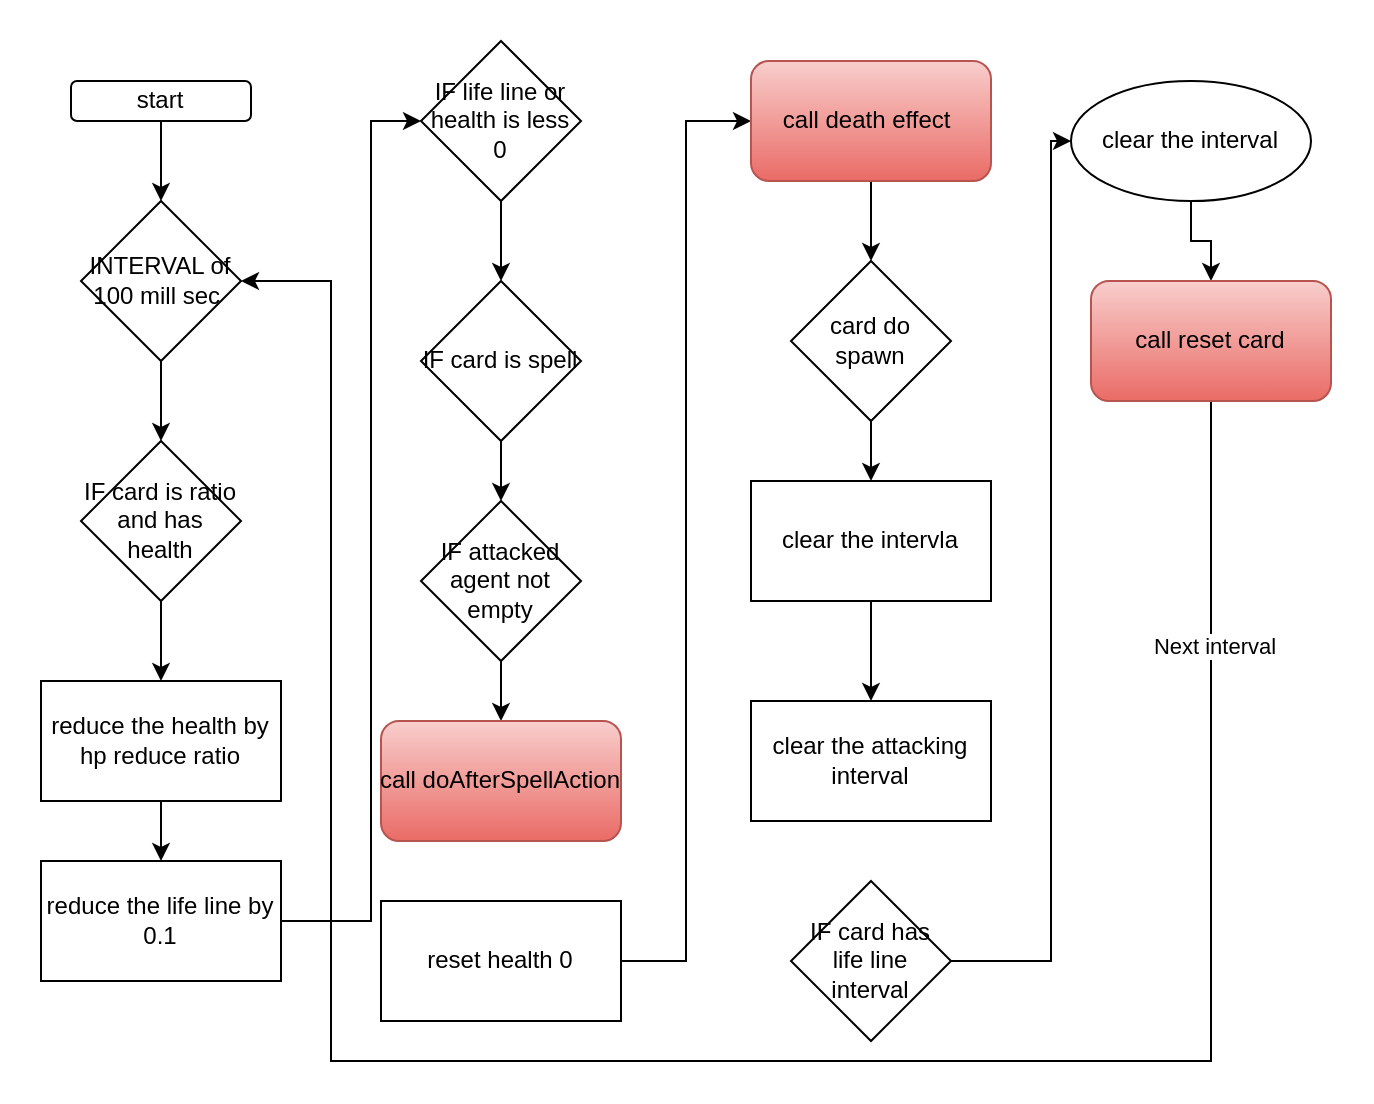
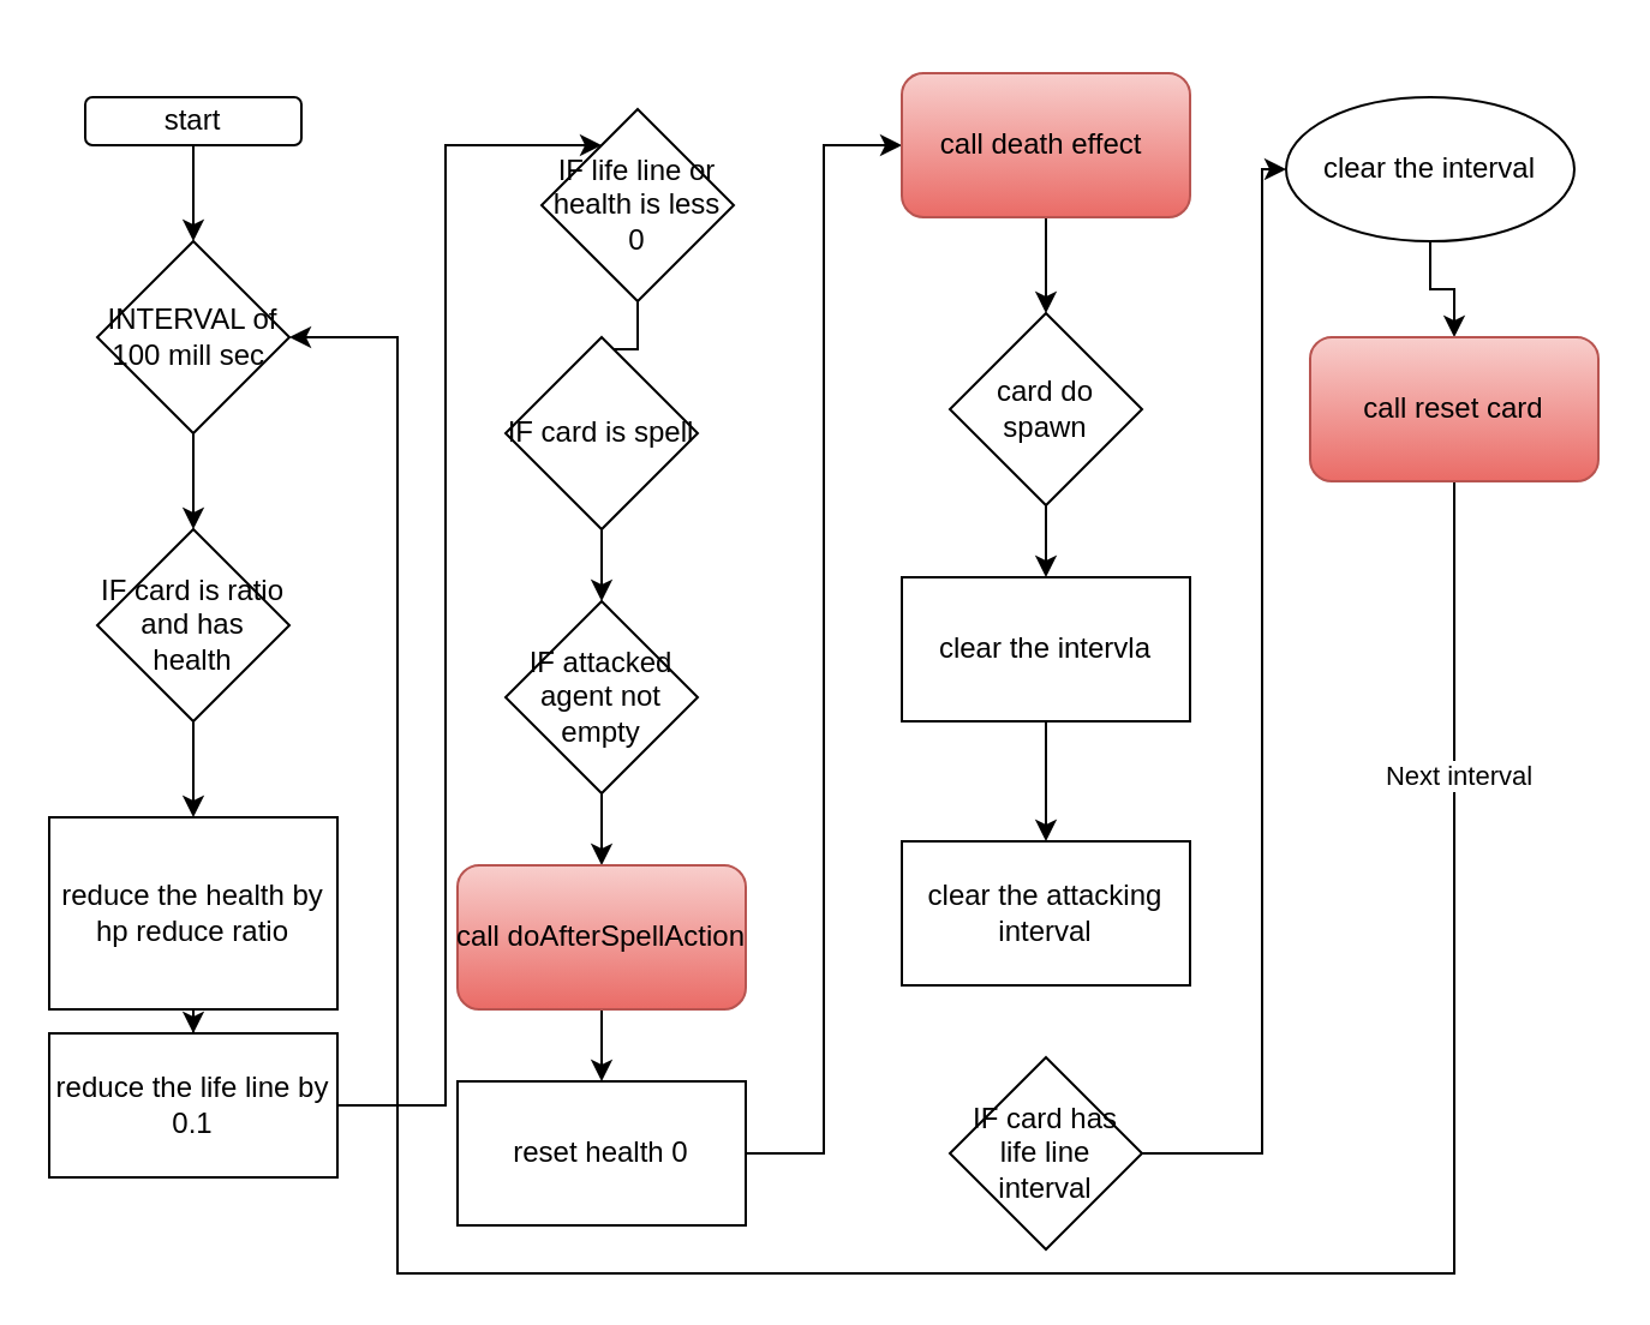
- <mxCell id="13" value="IF life line or health is less 0" style="rhombus;whiteSpace=wrap;html=1;" vertex="1" parent="1"><mxGeometry x="210" y="20" width="80" height="80" as="geometry" /></mxCell>
+ <mxCell id="13" value="IF life line or health is less 0" style="rhombus;whiteSpace=wrap;html=1;" vertex="1" parent="1"><mxGeometry x="225" y="45" width="80" height="80" as="geometry" /></mxCell>
- <mxCell id="9" value="reduce the health by hp reduce ratio" style="whiteSpace=wrap;html=1;" vertex="1" parent="1"><mxGeometry x="20" y="340" width="120" height="60" as="geometry" /></mxCell>
+ <mxCell id="9" value="reduce the health by hp reduce ratio" style="whiteSpace=wrap;html=1;" vertex="1" parent="1"><mxGeometry x="20" y="340" width="120" height="80" as="geometry" /></mxCell>
+ <mxCell id="18" value="" style="edgeStyle=orthogonalEdgeStyle;rounded=0;orthogonalLoop=1;jettySize=auto;html=1;" edge="1" parent="1" source="19" target="21"><mxGeometry relative="1" as="geometry" /></mxCell>
